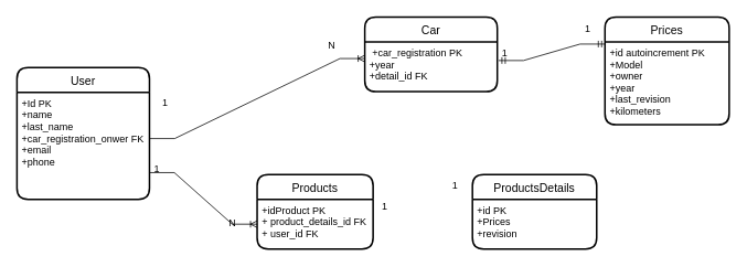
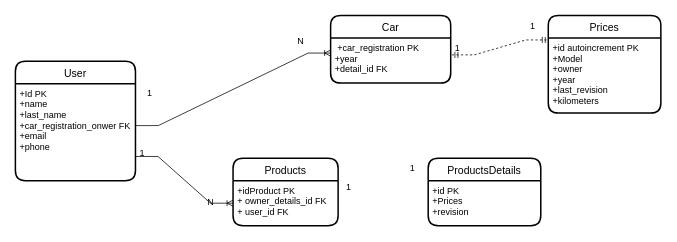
- <mxCell id="13" value="" style="edgeStyle=entityRelationEdgeStyle;fontSize=12;html=1;endArrow=ERmandOne;startArrow=ERmandOne;rounded=0;exitX=1.01;exitY=0.373;exitDx=0;exitDy=0;exitPerimeter=0;entryX=0;entryY=0.25;entryDx=0;entryDy=0;" edge="1" parent="1" source="5" target="8"><mxGeometry width="100" height="100" relative="1" as="geometry"><mxPoint x="600" y="150" as="sourcePoint" /><mxPoint x="700" y="50" as="targetPoint" /></mxGeometry></mxCell>
+ <mxCell id="13" value="" style="edgeStyle=entityRelationEdgeStyle;fontSize=12;html=1;endArrow=ERmandOne;startArrow=ERmandOne;rounded=0;exitX=1.01;exitY=0.373;exitDx=0;exitDy=0;exitPerimeter=0;entryX=0;entryY=0.25;entryDx=0;entryDy=0;dashed=1;" edge="1" parent="1" source="5" target="8"><mxGeometry width="100" height="100" relative="1" as="geometry"><mxPoint x="600" y="150" as="sourcePoint" /><mxPoint x="700" y="50" as="targetPoint" /></mxGeometry></mxCell>
- <mxCell id="7" value="+idProduct PK&#10;+ product_details_id FK&#10;+ user_id FK" style="align=left;strokeColor=none;fillColor=none;spacingLeft=4;fontSize=12;verticalAlign=top;resizable=0;rotatable=0;part=1;" vertex="1" parent="6"><mxGeometry y="30" width="140" height="60" as="geometry" /></mxCell>
+ <mxCell id="7" value="+idProduct PK&#10;+ owner_details_id FK&#10;+ user_id FK" style="align=left;strokeColor=none;fillColor=none;spacingLeft=4;fontSize=12;verticalAlign=top;resizable=0;rotatable=0;part=1;" vertex="1" parent="6"><mxGeometry y="30" width="140" height="60" as="geometry" /></mxCell>
